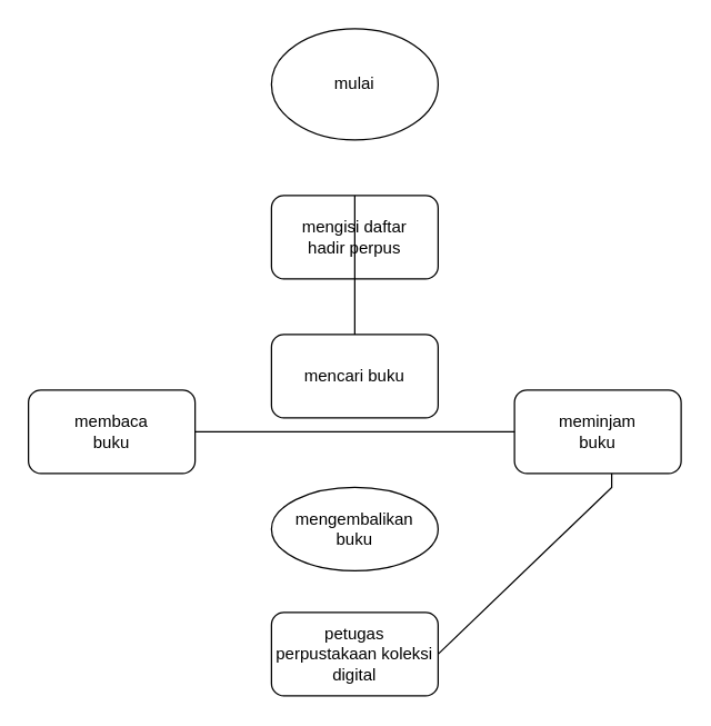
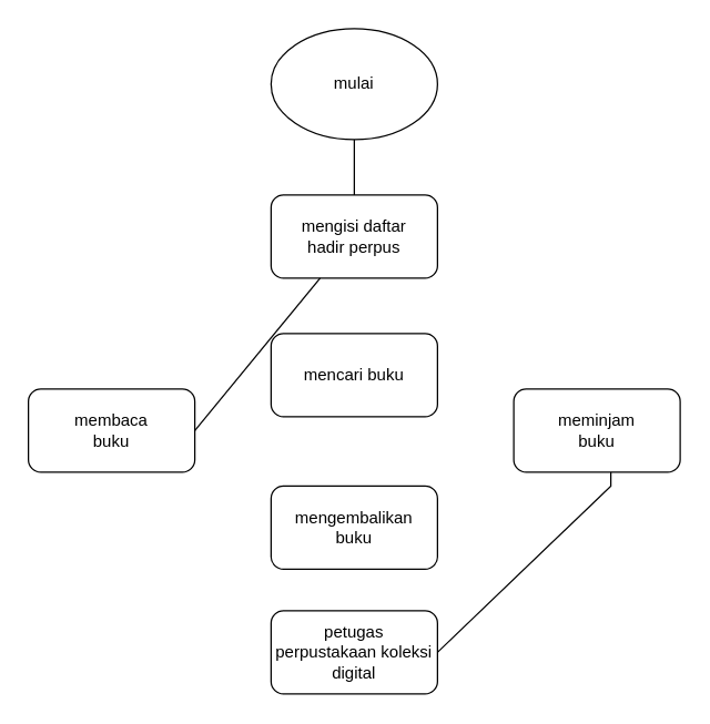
- <mxCell id="9" value="" style="endArrow=none;html=1;rounded=0;exitX=0.5;exitY=0;exitDx=0;exitDy=0;" edge="1" parent="1" source="6" target="3"><mxGeometry width="50" height="50" relative="1" as="geometry"><mxPoint x="220" y="340" as="sourcePoint" /><mxPoint x="270" y="290" as="targetPoint" /></mxGeometry></mxCell>
+ <mxCell id="9" value="" style="endArrow=none;html=1;rounded=0;entryX=0.5;entryY=1;entryDx=0;entryDy=0;exitX=0.5;exitY=0;exitDx=0;exitDy=0;" edge="1" parent="1" source="6" target="2"><mxGeometry width="50" height="50" relative="1" as="geometry"><mxPoint x="220" y="340" as="sourcePoint" /><mxPoint x="270" y="290" as="targetPoint" /></mxGeometry></mxCell>
- <mxCell id="10" value="" style="endArrow=none;html=1;rounded=0;exitX=1;exitY=0.5;exitDx=0;exitDy=0;entryX=0;entryY=0.5;entryDx=0;entryDy=0;" edge="1" parent="1" source="4" target="5"><mxGeometry width="50" height="50" relative="1" as="geometry"><mxPoint x="150" y="380" as="sourcePoint" /><mxPoint x="200" y="330" as="targetPoint" /></mxGeometry></mxCell>
+ <mxCell id="10" value="" style="endArrow=none;html=1;rounded=0;exitX=1;exitY=0.5;exitDx=0;exitDy=0;" edge="1" parent="1" source="4" target="6"><mxGeometry width="50" height="50" relative="1" as="geometry"><mxPoint x="150" y="380" as="sourcePoint" /><mxPoint x="200" y="330" as="targetPoint" /></mxGeometry></mxCell>
- <mxCell id="8" value="mengembalikan&lt;br&gt;buku" style="ellipse;whiteSpace=wrap;html=1;" vertex="1" parent="1"><mxGeometry x="195" y="350" width="120" height="60" as="geometry" /></mxCell>
+ <mxCell id="8" value="mengembalikan&lt;br&gt;buku" style="rounded=1;whiteSpace=wrap;html=1;" vertex="1" parent="1"><mxGeometry x="195" y="350" width="120" height="60" as="geometry" /></mxCell>
